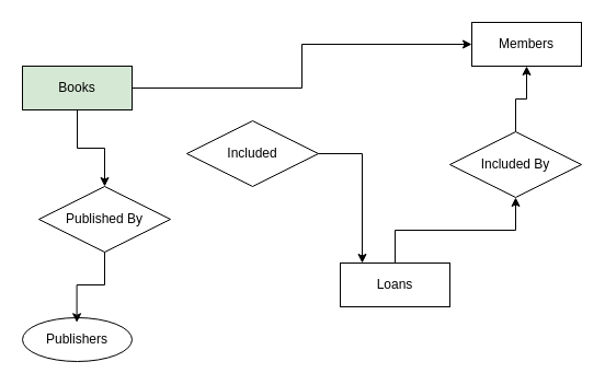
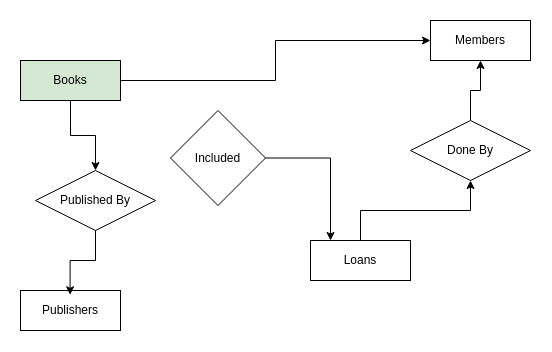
- <mxCell id="11" value="Included" style="shape=rhombus;perimeter=rhombusPerimeter;whiteSpace=wrap;html=1;align=center;" vertex="1" parent="1"><mxGeometry x="170" y="110" width="120" height="60" as="geometry" /></mxCell>
+ <mxCell id="11" value="Included" style="shape=rhombus;perimeter=rhombusPerimeter;whiteSpace=wrap;html=1;align=center;" vertex="1" parent="1"><mxGeometry x="170" y="110" width="95" height="95" as="geometry" /></mxCell>
- <mxCell id="14" value="Included By" style="shape=rhombus;perimeter=rhombusPerimeter;whiteSpace=wrap;html=1;align=center;" vertex="1" parent="1"><mxGeometry x="410" y="120" width="120" height="60" as="geometry" /></mxCell>
+ <mxCell id="14" value="Done By" style="shape=rhombus;perimeter=rhombusPerimeter;whiteSpace=wrap;html=1;align=center;" vertex="1" parent="1"><mxGeometry x="410" y="120" width="120" height="60" as="geometry" /></mxCell>
- <mxCell id="6" value="Publishers" style="ellipse;whiteSpace=wrap;html=1;align=center;" vertex="1" parent="1"><mxGeometry x="20" y="290" width="100" height="40" as="geometry" /></mxCell>
+ <mxCell id="6" value="Publishers" style="whiteSpace=wrap;html=1;align=center;" vertex="1" parent="1"><mxGeometry x="20" y="290" width="100" height="40" as="geometry" /></mxCell>
